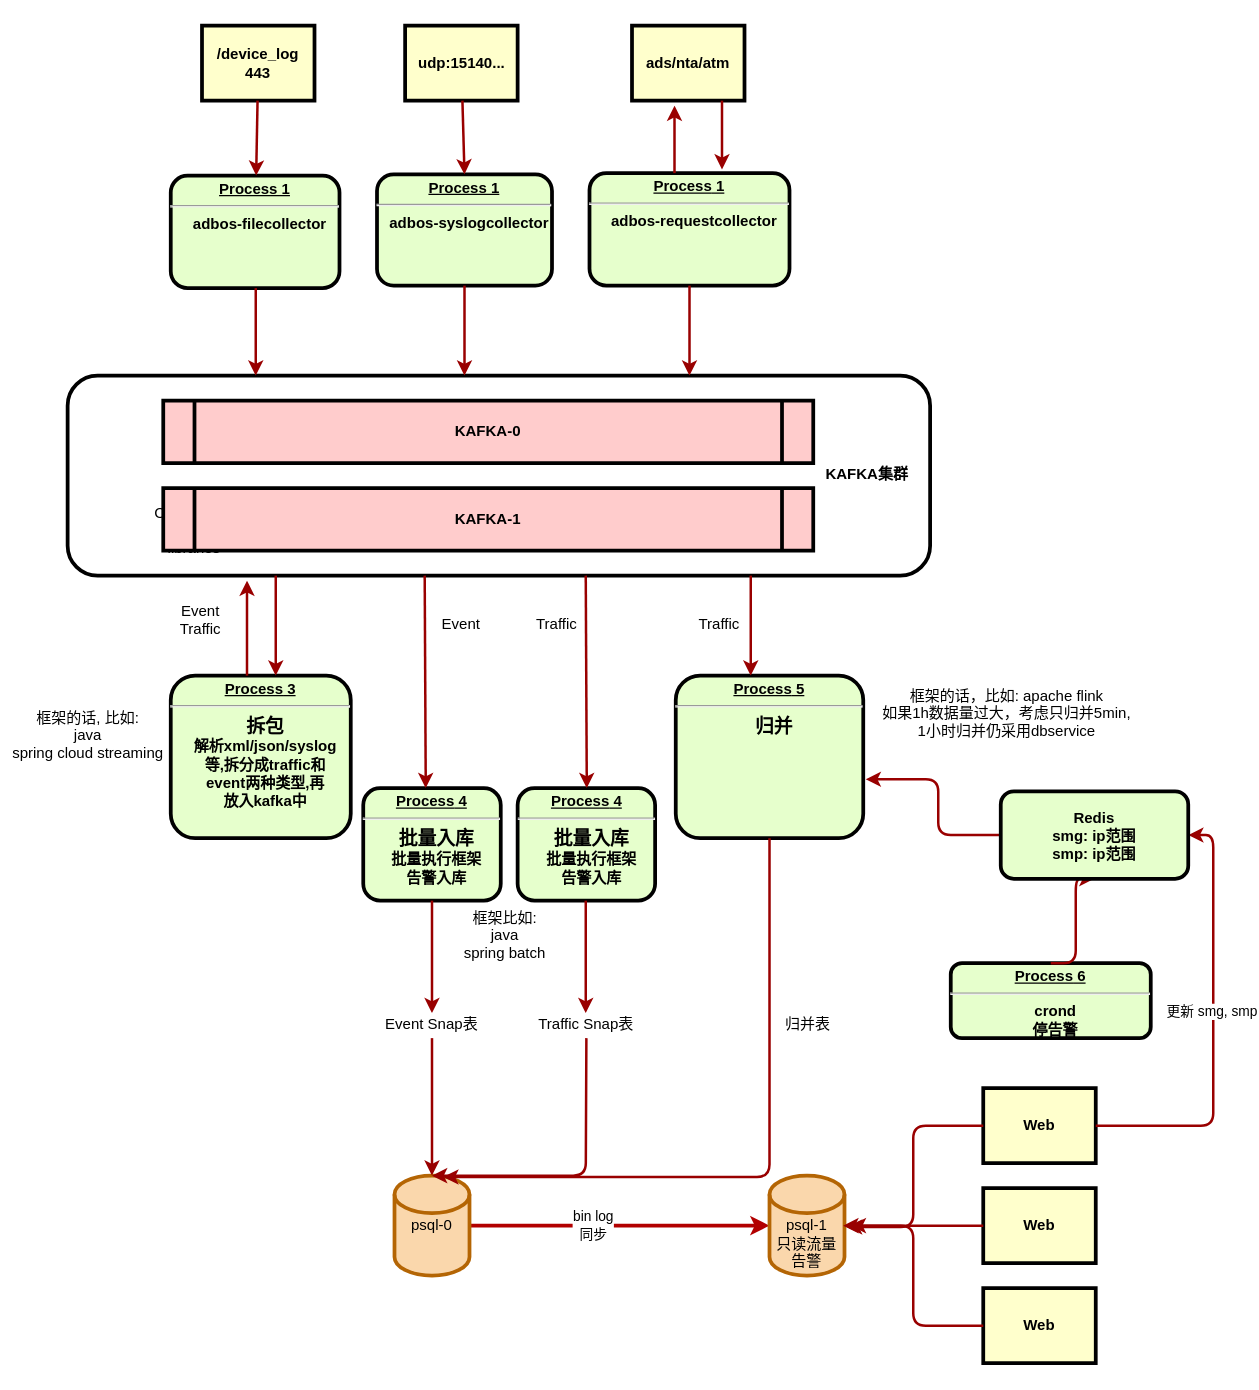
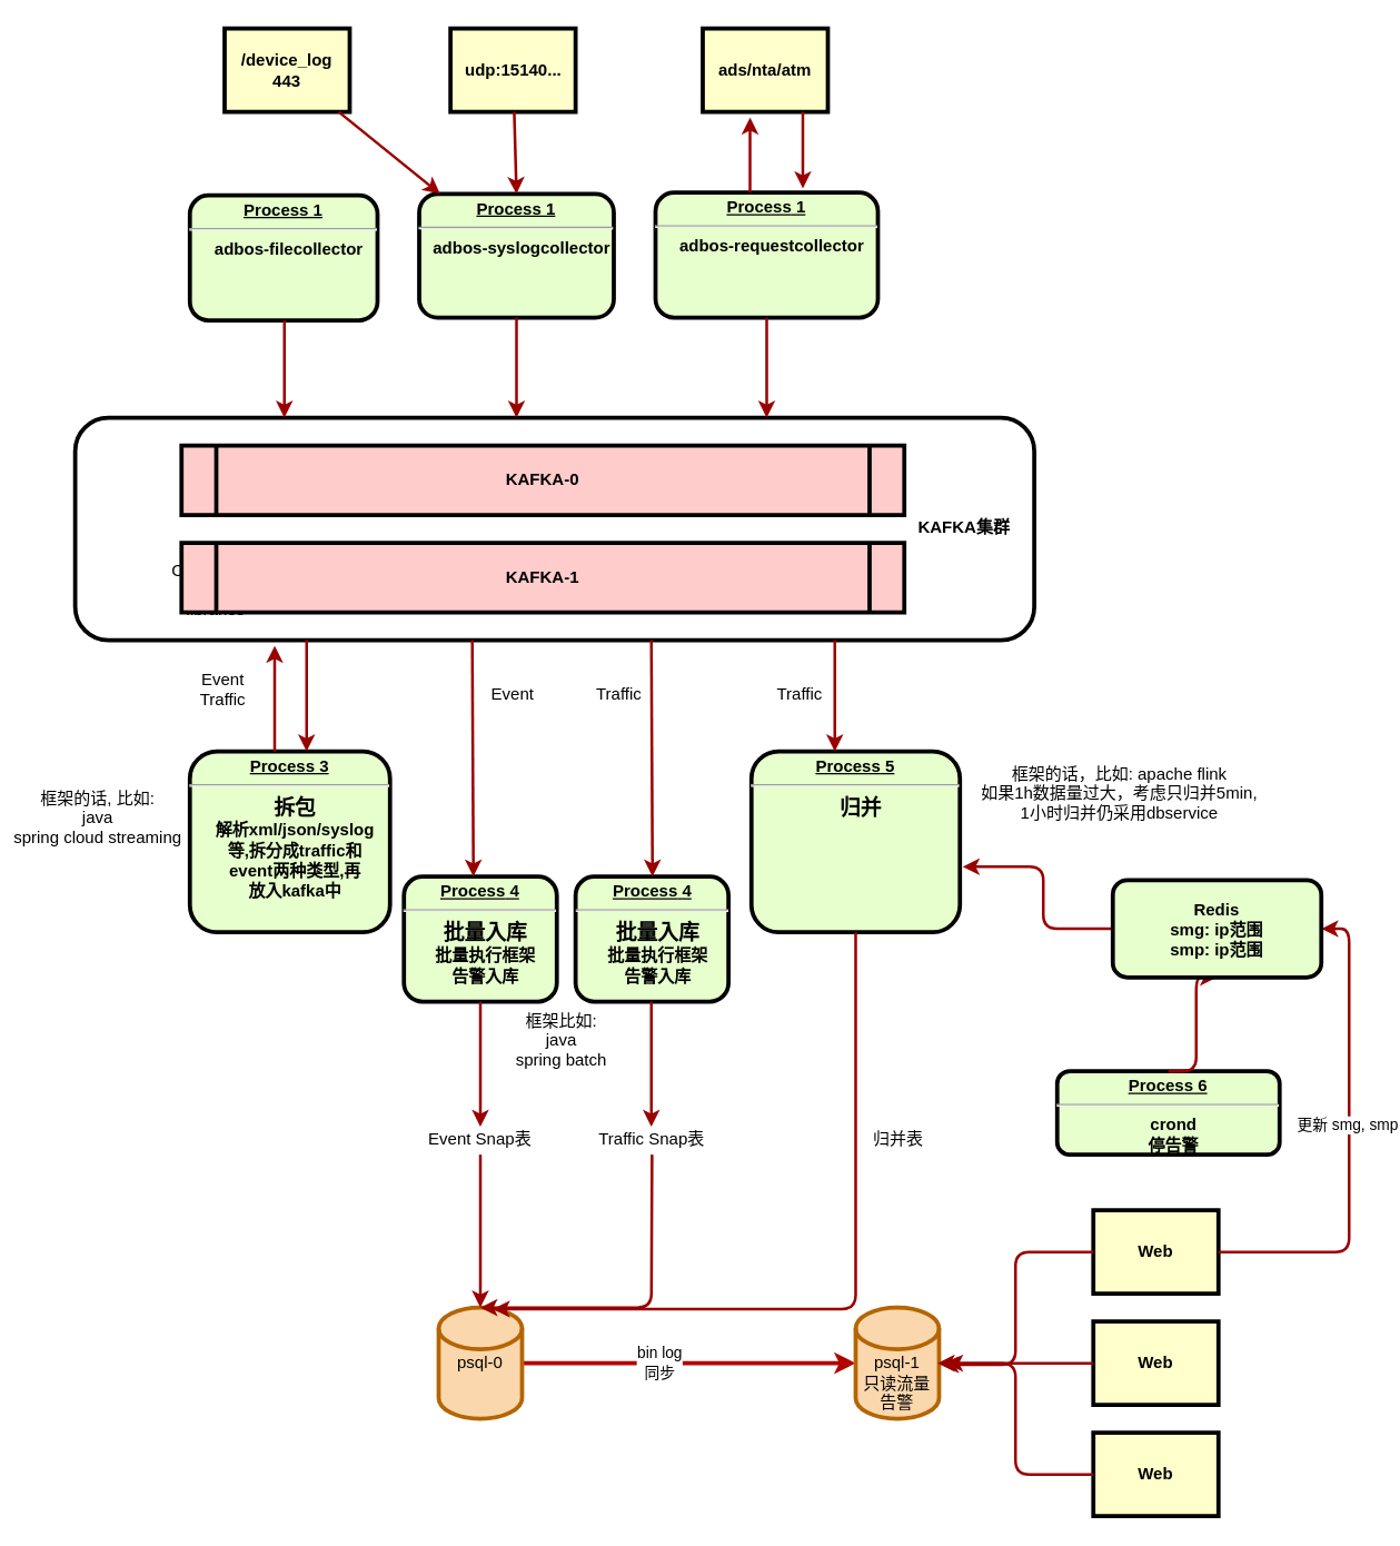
- <mxCell id="12" value="" style="edgeStyle=none;noEdgeStyle=1;strokeColor=#990000;strokeWidth=2" parent="1" source="4" target="3" edge="1"><mxGeometry width="100" height="100" relative="1" as="geometry"><mxPoint x="-20" y="190" as="sourcePoint" /><mxPoint x="80" y="90" as="targetPoint" /></mxGeometry></mxCell>
+ <mxCell id="12" value="" style="edgeStyle=none;noEdgeStyle=1;strokeColor=#990000;strokeWidth=2;" parent="1" source="4" target="7" edge="1"><mxGeometry width="100" height="100" relative="1" as="geometry"><mxPoint x="-20" y="190" as="sourcePoint" /><mxPoint x="80" y="90" as="targetPoint" /></mxGeometry></mxCell>
